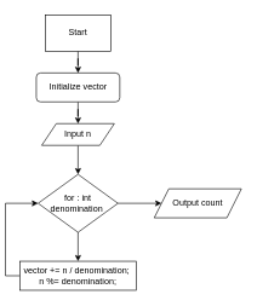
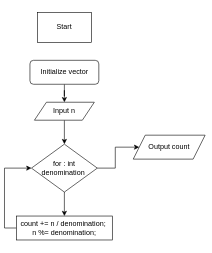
- <mxCell id="2" value="" style="edgeStyle=orthogonalEdgeStyle;rounded=0;orthogonalLoop=1;jettySize=auto;html=1;" edge="1" parent="1" source="3" target="5"><mxGeometry relative="1" as="geometry" /></mxCell>
- <mxCell id="13" value="Output count" style="shape=parallelogram;perimeter=parallelogramPerimeter;whiteSpace=wrap;html=1;fixedSize=1;" vertex="1" parent="1"><mxGeometry x="205" y="260" width="120" height="40" as="geometry" /></mxCell>
+ <mxCell id="13" value="Output count" style="shape=parallelogram;perimeter=parallelogramPerimeter;whiteSpace=wrap;html=1;fixedSize=1;" vertex="1" parent="1"><mxGeometry x="215" y="225" width="120" height="40" as="geometry" /></mxCell>
- <mxCell id="12" value="&lt;div&gt;vector += n / denomination;&amp;nbsp;&lt;/div&gt;&lt;div&gt;&lt;span style=&quot;background-color: initial;&quot;&gt;n %= denomination;&lt;/span&gt;&lt;/div&gt;" style="rounded=0;whiteSpace=wrap;html=1;" vertex="1" parent="1"><mxGeometry x="20" y="360" width="160" height="40" as="geometry" /></mxCell>
+ <mxCell id="12" value="&lt;div&gt;count += n / denomination;&amp;nbsp;&lt;/div&gt;&lt;div&gt;&lt;span style=&quot;background-color: initial;&quot;&gt;n %= denomination;&lt;/span&gt;&lt;/div&gt;" style="rounded=0;whiteSpace=wrap;html=1;" vertex="1" parent="1"><mxGeometry x="20" y="360" width="160" height="40" as="geometry" /></mxCell>
